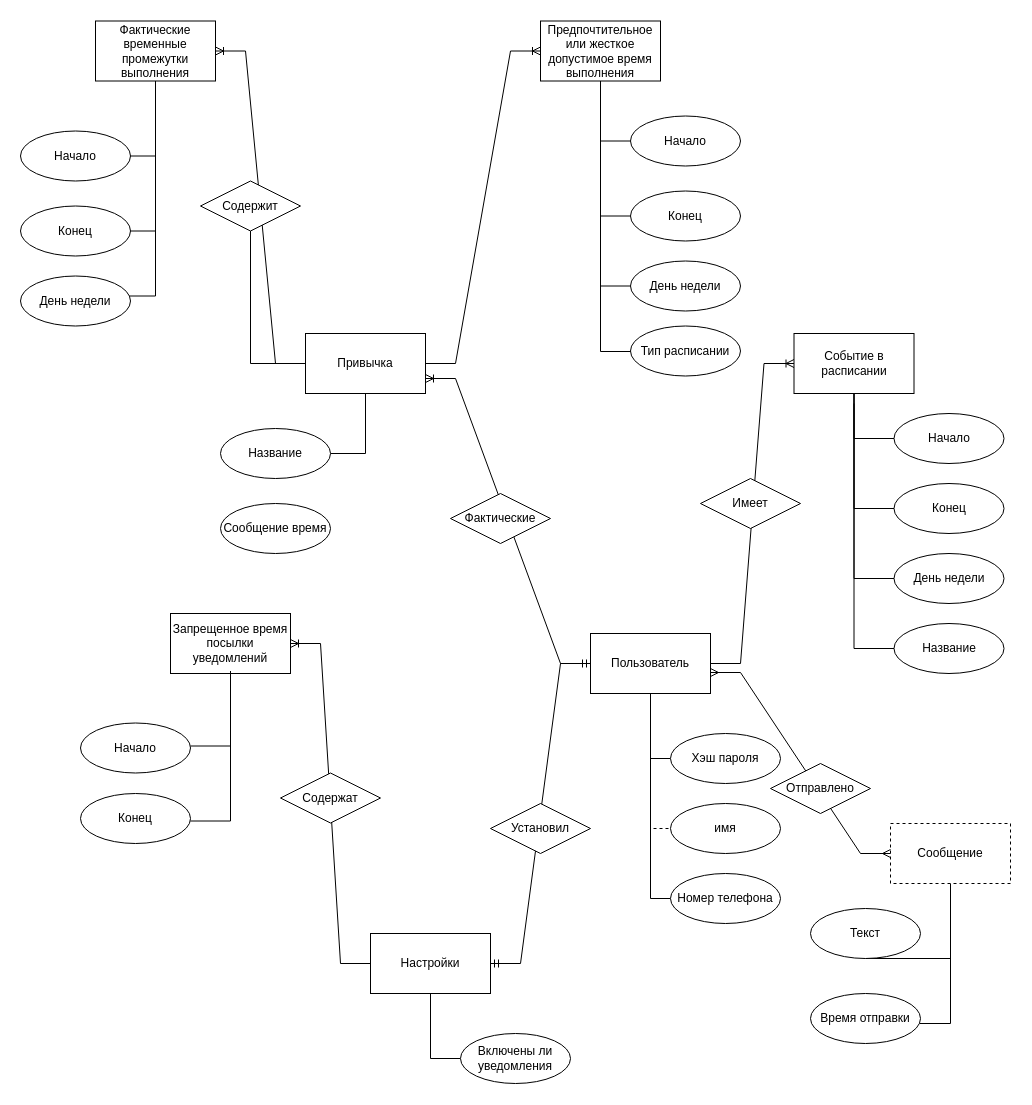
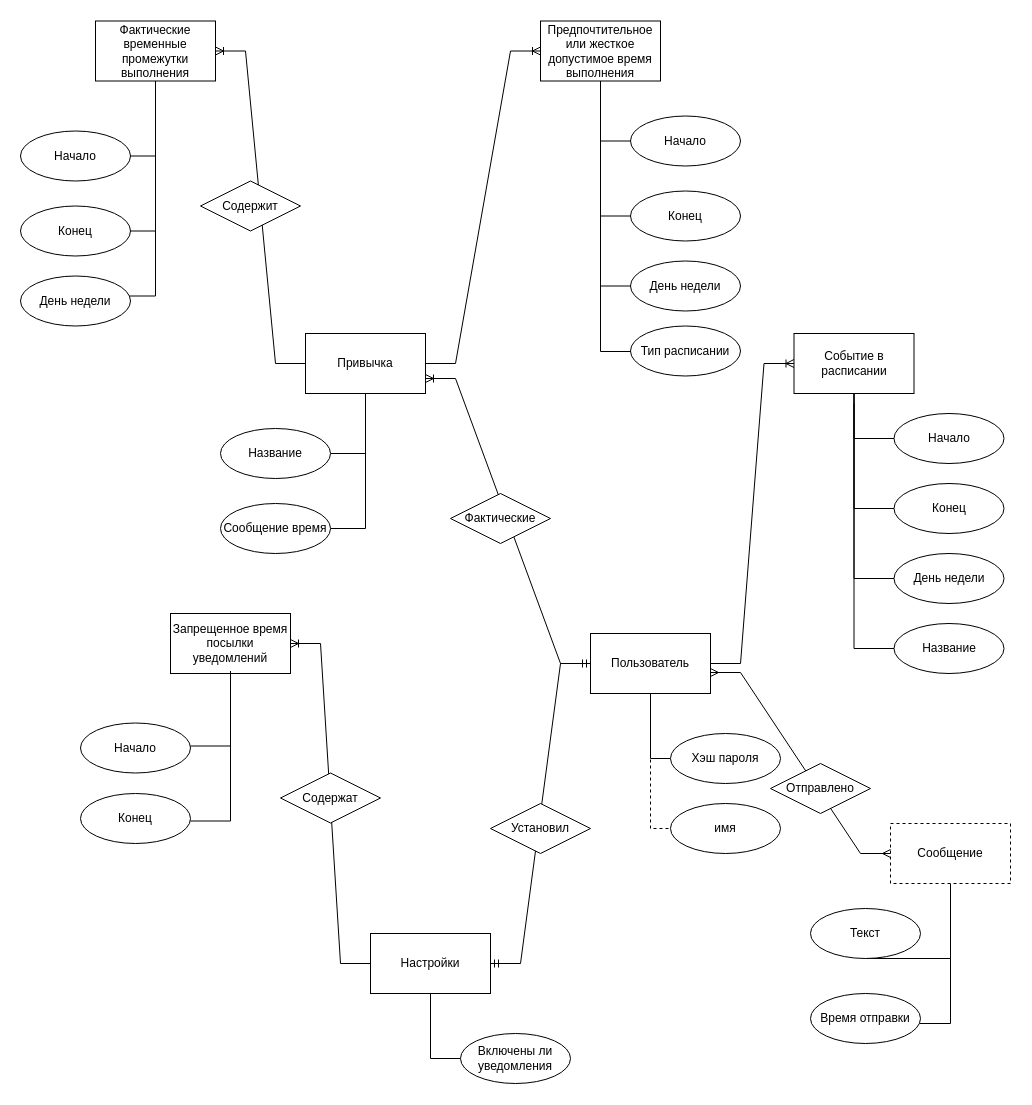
- <mxCell id="23" style="edgeStyle=orthogonalEdgeStyle;rounded=0;orthogonalLoop=1;jettySize=auto;html=1;endArrow=none;startFill=0;" parent="1" source="24" target="48" edge="1"><mxGeometry relative="1" as="geometry" /></mxCell>
+ <mxCell id="23" style="edgeStyle=orthogonalEdgeStyle;rounded=0;orthogonalLoop=1;jettySize=auto;html=1;entryX=1;entryY=0.5;entryDx=0;entryDy=0;endArrow=none;startFill=0;" parent="1" source="24" target="31" edge="1"><mxGeometry relative="1" as="geometry" /></mxCell>
- <mxCell id="14" value="Имеет" style="shape=rhombus;perimeter=rhombusPerimeter;whiteSpace=wrap;html=1;align=center;" parent="1" vertex="1"><mxGeometry x="700" y="478" width="100" height="50" as="geometry" /></mxCell>
- <mxCell id="4" style="edgeStyle=orthogonalEdgeStyle;rounded=0;orthogonalLoop=1;jettySize=auto;html=1;endArrow=none;startFill=0;" parent="1" source="5" target="12" edge="1"><mxGeometry relative="1" as="geometry"><Array as="points"><mxPoint x="650" y="898" /></Array></mxGeometry></mxCell>
- <mxCell id="12" value="Номер телефона" style="ellipse;whiteSpace=wrap;html=1;align=center;" parent="1" vertex="1"><mxGeometry x="670" y="873" width="110" height="50" as="geometry" /></mxCell>
